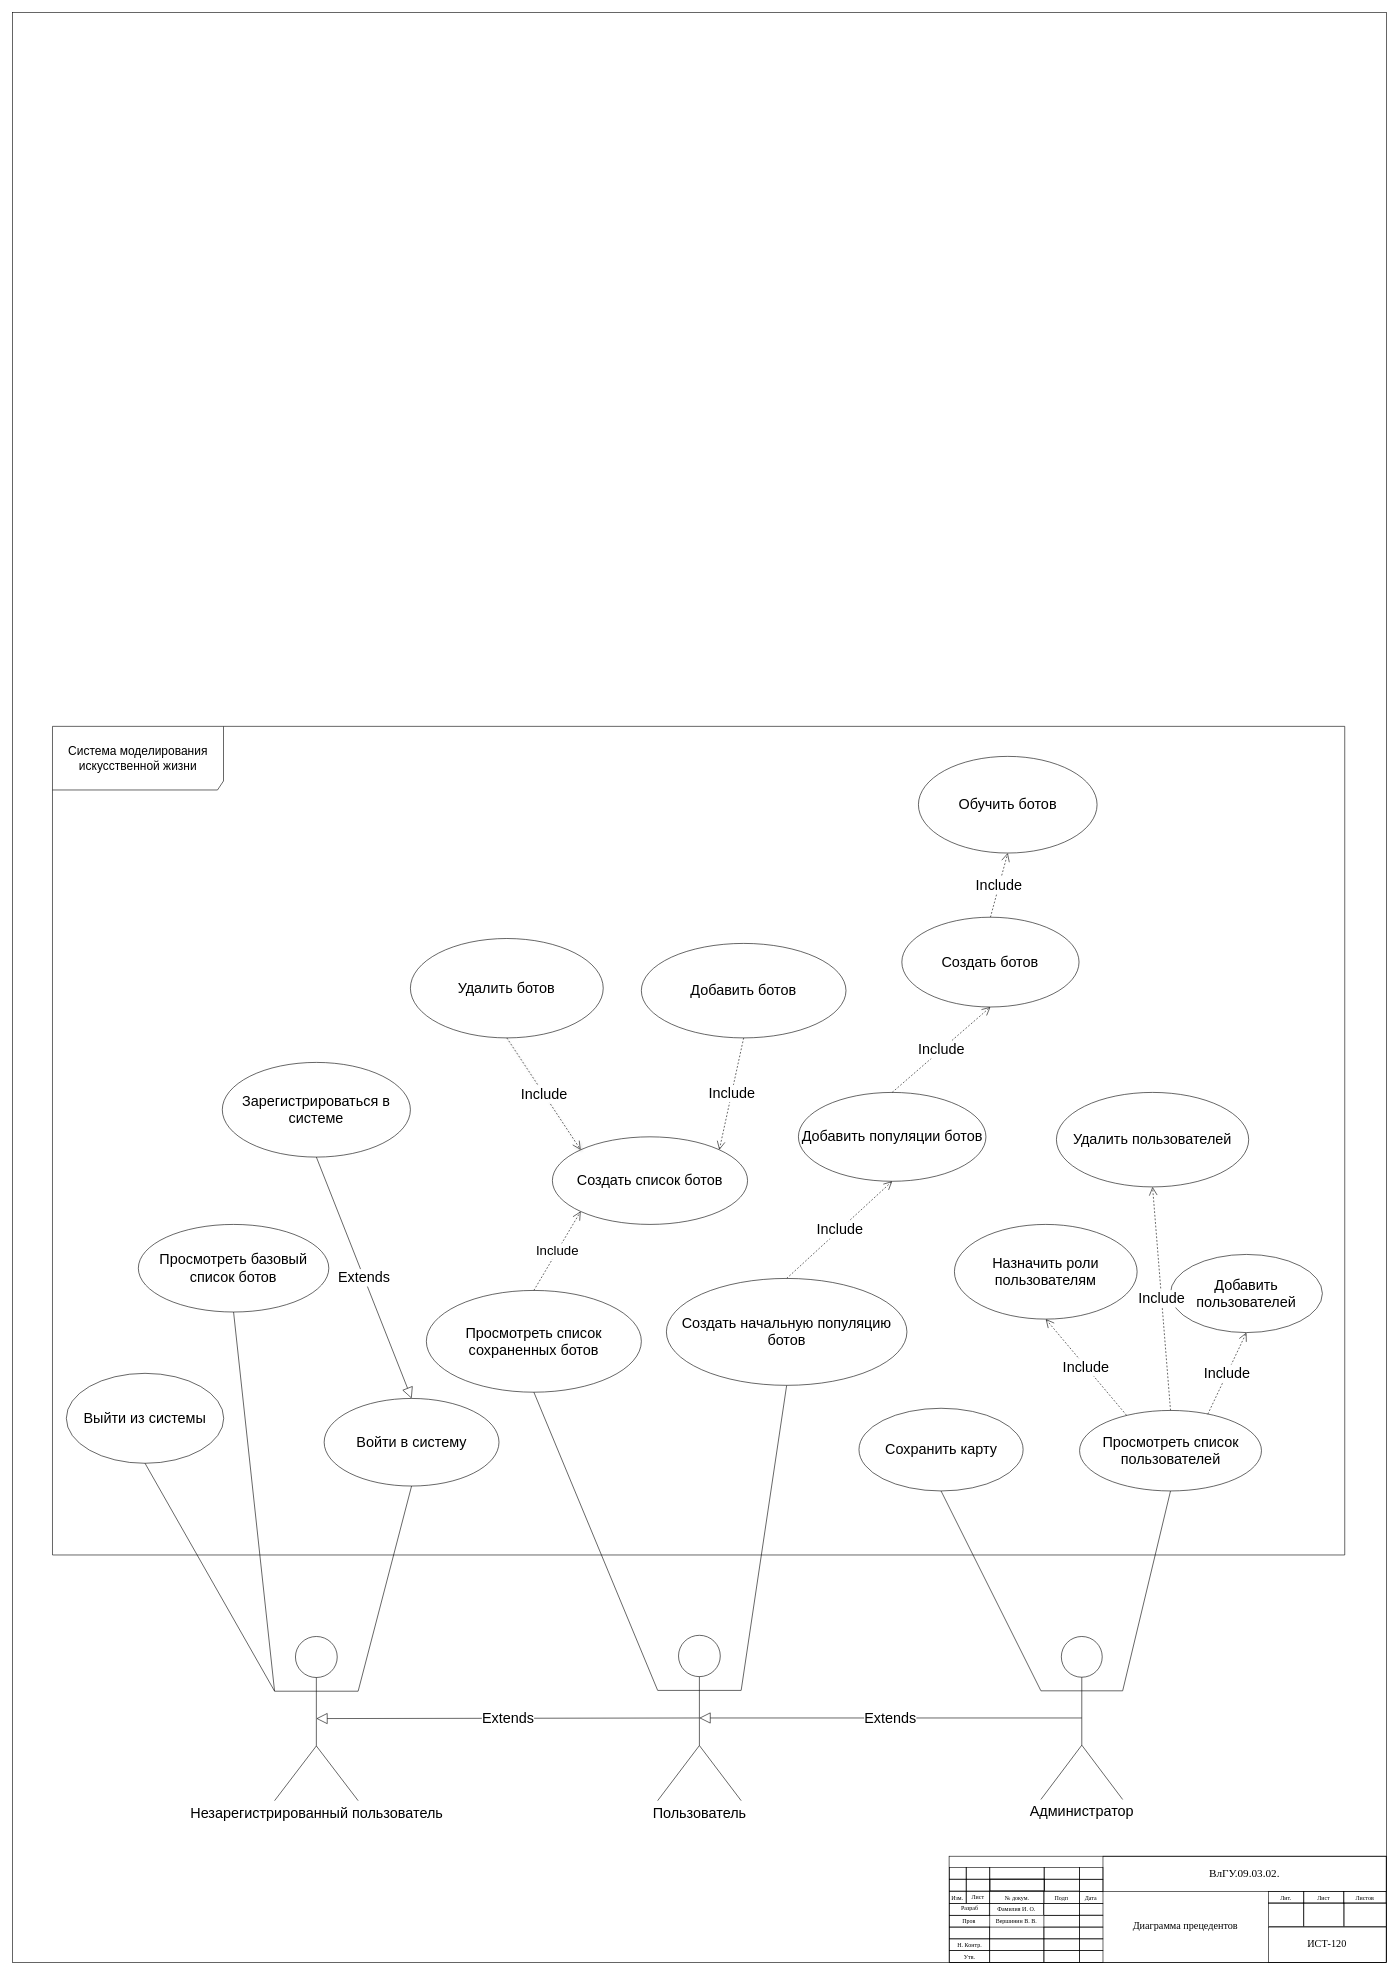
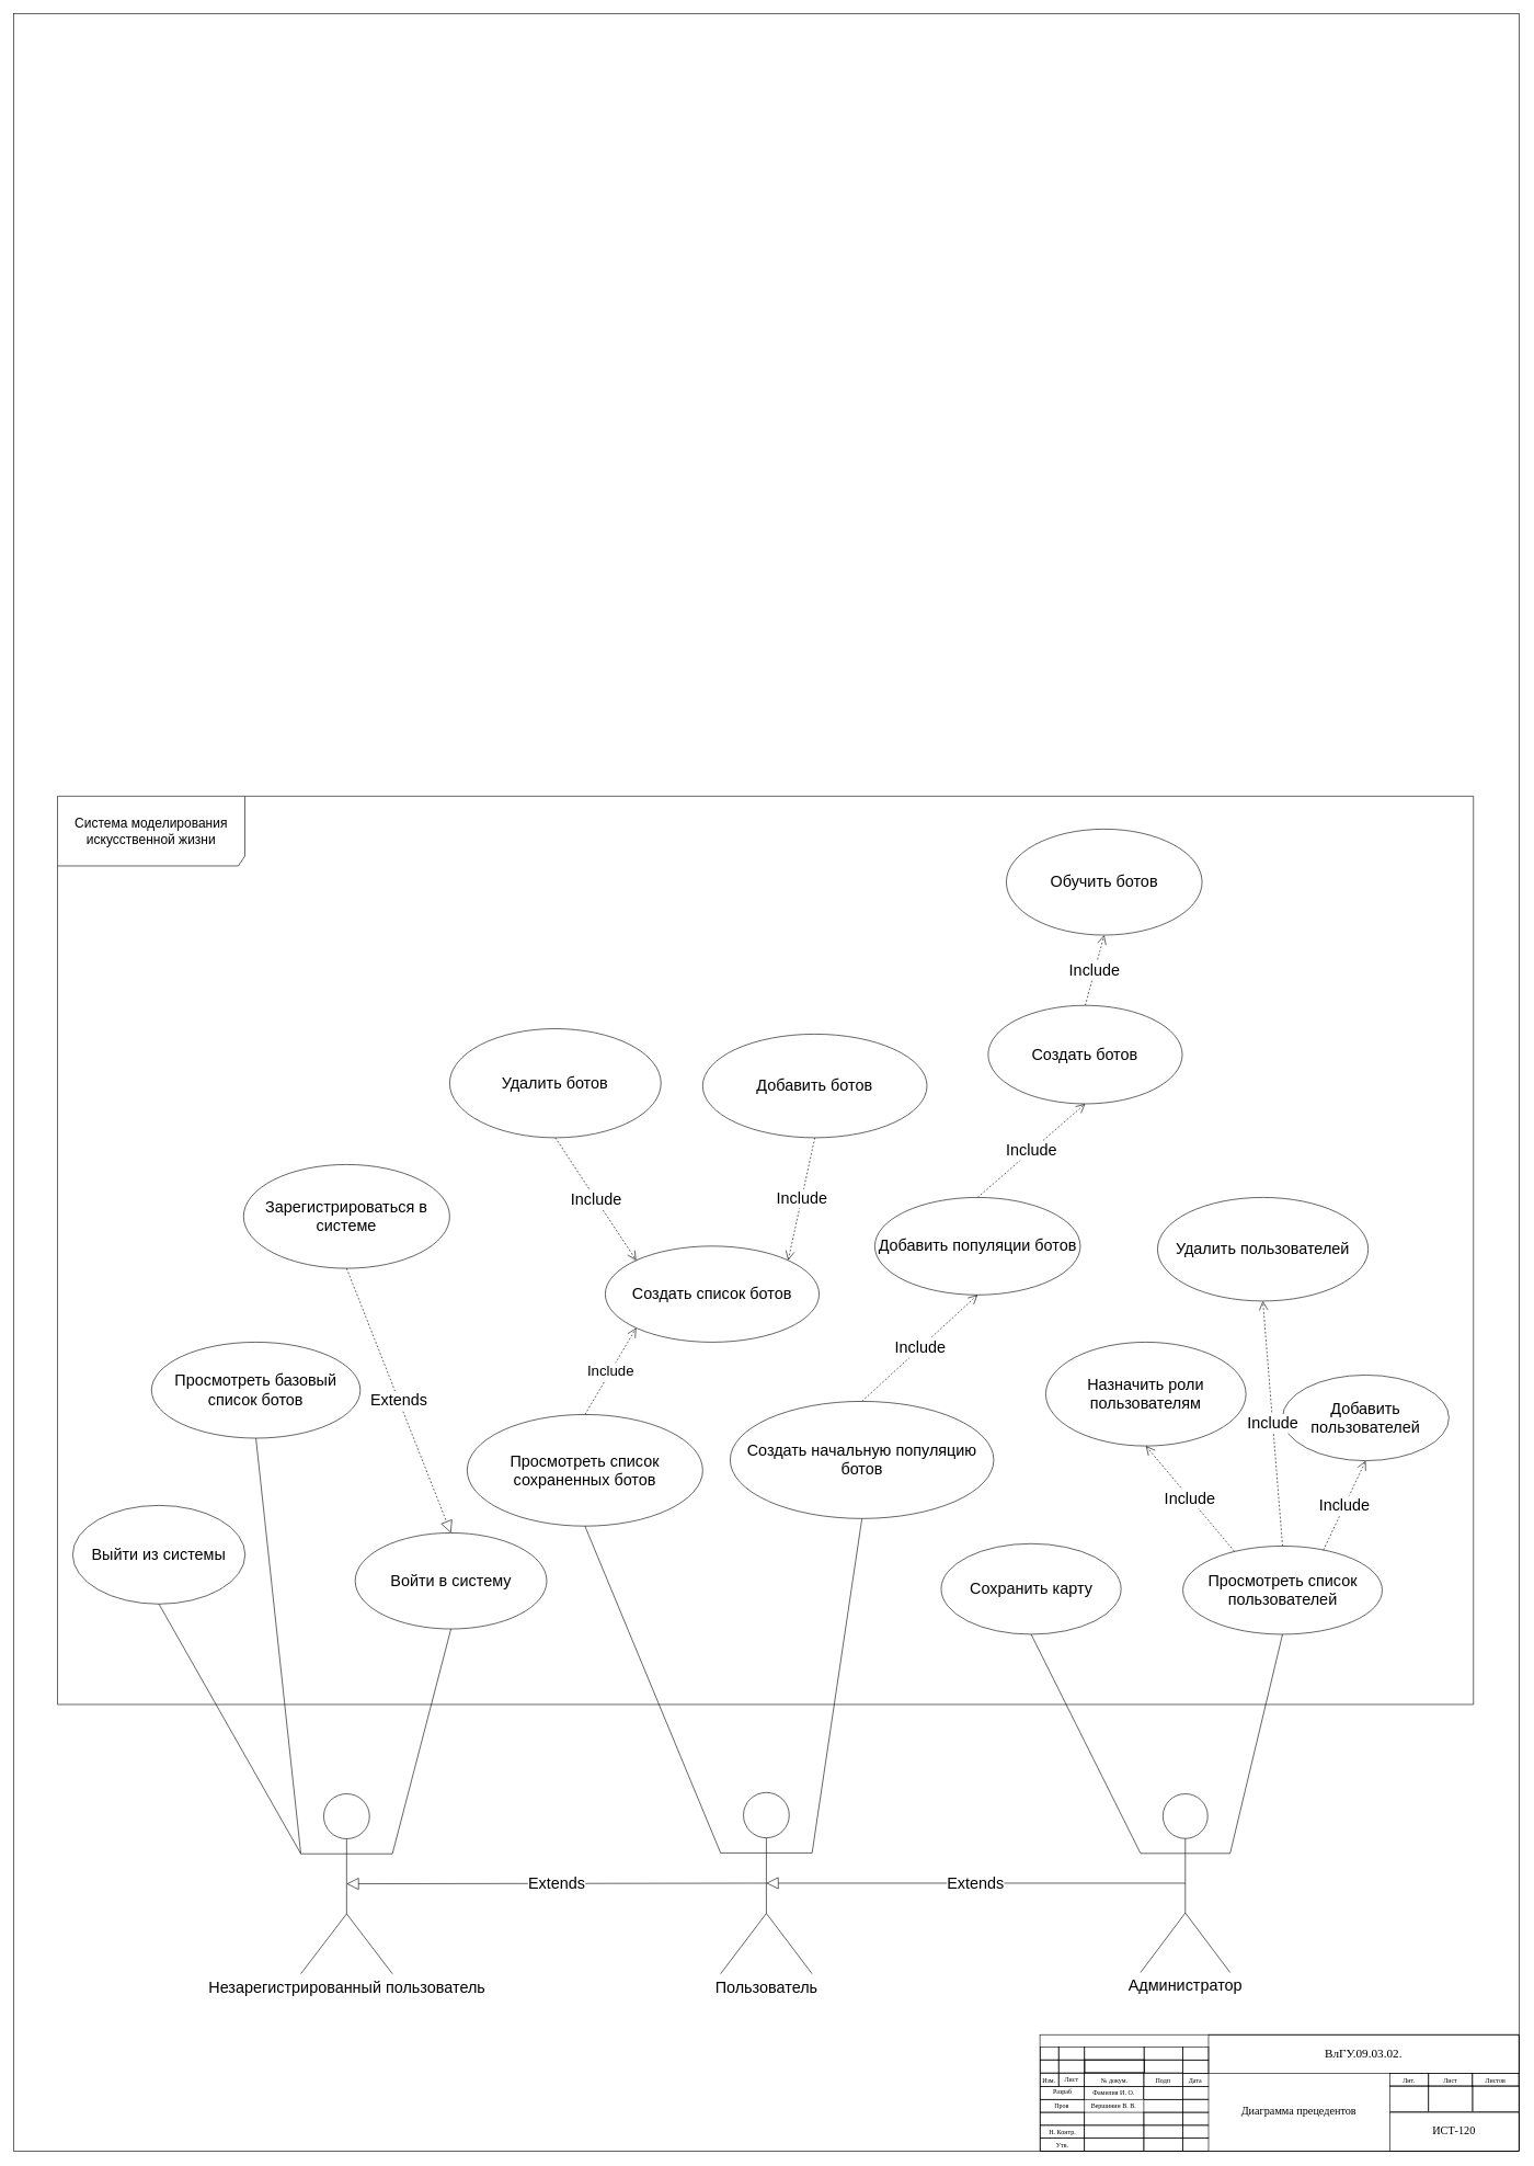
- <mxCell id="80" value="&lt;font style=&quot;font-size: 24px;&quot;&gt;Extends&lt;/font&gt;" style="endArrow=block;endSize=16;endFill=0;html=1;rounded=0;entryX=0.5;entryY=0;entryDx=0;entryDy=0;exitX=0.5;exitY=1;exitDx=0;exitDy=0;" parent="2" source="79" target="75" edge="1"><mxGeometry width="160" relative="1" as="geometry"><mxPoint x="1289.61" y="-241.89" as="sourcePoint" /><mxPoint x="1154.61" y="-252.51" as="targetPoint" /></mxGeometry></mxCell>
+ <mxCell id="80" value="&lt;font style=&quot;font-size: 24px;&quot;&gt;Extends&lt;/font&gt;" style="endArrow=block;endSize=16;endFill=0;html=1;rounded=0;entryX=0.5;entryY=0;entryDx=0;entryDy=0;exitX=0.5;exitY=1;exitDx=0;exitDy=0;dashed=1;" parent="2" source="79" target="75" edge="1"><mxGeometry width="160" relative="1" as="geometry"><mxPoint x="1289.61" y="-241.89" as="sourcePoint" /><mxPoint x="1154.61" y="-252.51" as="targetPoint" /></mxGeometry></mxCell>
